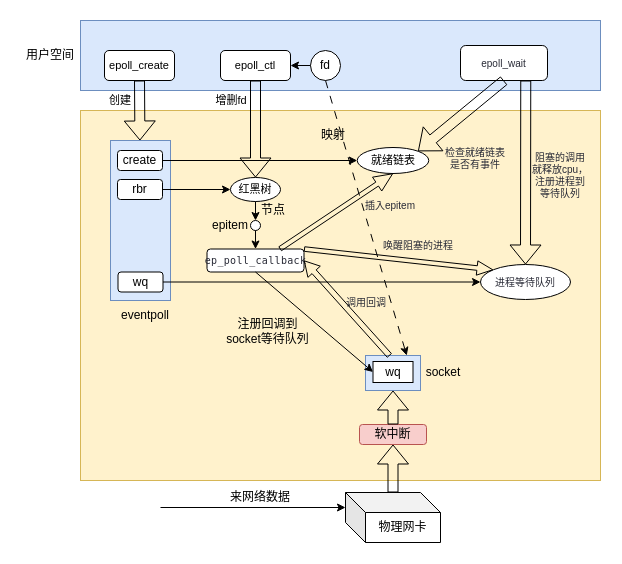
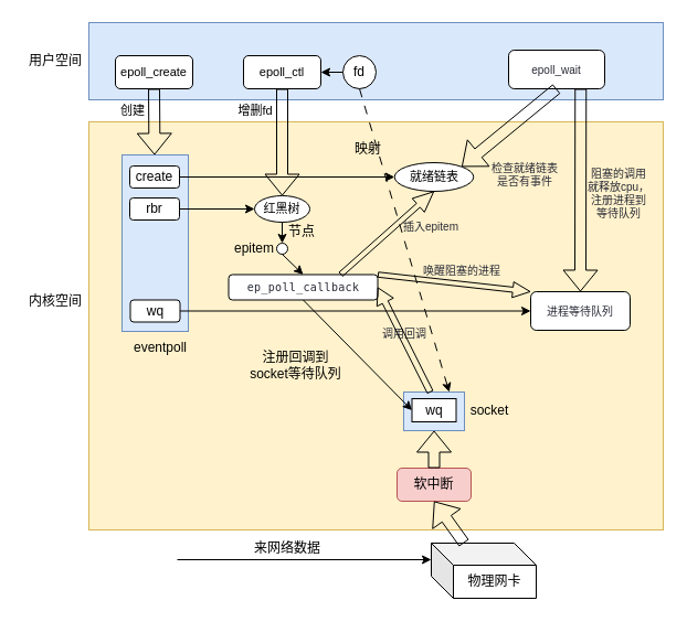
- <mxCell id="39" value="&lt;span style=&quot;font-family: &amp;quot;roboto mono&amp;quot;, monospace; font-size: 10px; letter-spacing: 0.33px; text-align: start;&quot;&gt;ep_poll_callback&lt;/span&gt;" style="rounded=1;whiteSpace=wrap;html=1;fontSize=10;fontColor=#282A36;strokeColor=default;labelBackgroundColor=none;" vertex="1" parent="1"><mxGeometry x="206.5" y="248.5" width="97" height="23" as="geometry" /></mxCell>
+ <mxCell id="39" value="&lt;span style=&quot;font-family: &amp;quot;roboto mono&amp;quot;, monospace; font-size: 10px; letter-spacing: 0.33px; text-align: start;&quot;&gt;ep_poll_callback&lt;/span&gt;" style="rounded=1;whiteSpace=wrap;html=1;fontSize=10;fontColor=#282A36;strokeColor=default;labelBackgroundColor=none;" vertex="1" parent="1"><mxGeometry x="206.5" y="248.5" width="135" height="23" as="geometry" /></mxCell>
+ <mxCell id="5" value="内核空间" style="text;html=1;strokeColor=none;fillColor=none;align=center;verticalAlign=middle;whiteSpace=wrap;rounded=0;" vertex="1" parent="1"><mxGeometry x="20" y="257.5" width="60" height="30" as="geometry" /></mxCell>
- <mxCell id="49" value="进程等待队列" style="ellipse;whiteSpace=wrap;html=1;labelBackgroundColor=none;strokeColor=default;fontSize=10;fontColor=#282A36;" vertex="1" parent="1"><mxGeometry x="480" y="264" width="90" height="35" as="geometry" /></mxCell>
+ <mxCell id="49" value="进程等待队列" style="whiteSpace=wrap;html=1;labelBackgroundColor=none;strokeColor=default;fontSize=10;fontColor=#282A36;rounded=1;" vertex="1" parent="1"><mxGeometry x="480" y="264" width="90" height="35" as="geometry" /></mxCell>
- <mxCell id="36" value="软中断" style="rounded=1;whiteSpace=wrap;html=1;fontSize=12;fillColor=#f8cecc;strokeColor=#b85450;" vertex="1" parent="1"><mxGeometry x="359" y="424" width="67" height="20" as="geometry" /></mxCell>
+ <mxCell id="36" value="软中断" style="rounded=1;whiteSpace=wrap;html=1;fontSize=12;fillColor=#f8cecc;strokeColor=#b85450;" vertex="1" parent="1"><mxGeometry x="359" y="424" width="67" height="30" as="geometry" /></mxCell>
- <mxCell id="6" value="物理网卡" style="shape=cube;whiteSpace=wrap;html=1;boundedLbl=1;backgroundOutline=1;darkOpacity=0.05;darkOpacity2=0.1;" vertex="1" parent="1"><mxGeometry x="345" y="492" width="95" height="50" as="geometry" /></mxCell>
+ <mxCell id="6" value="物理网卡" style="shape=cube;whiteSpace=wrap;html=1;boundedLbl=1;backgroundOutline=1;darkOpacity=0.05;darkOpacity2=0.1;" vertex="1" parent="1"><mxGeometry x="390" y="492" width="95" height="50" as="geometry" /></mxCell>
